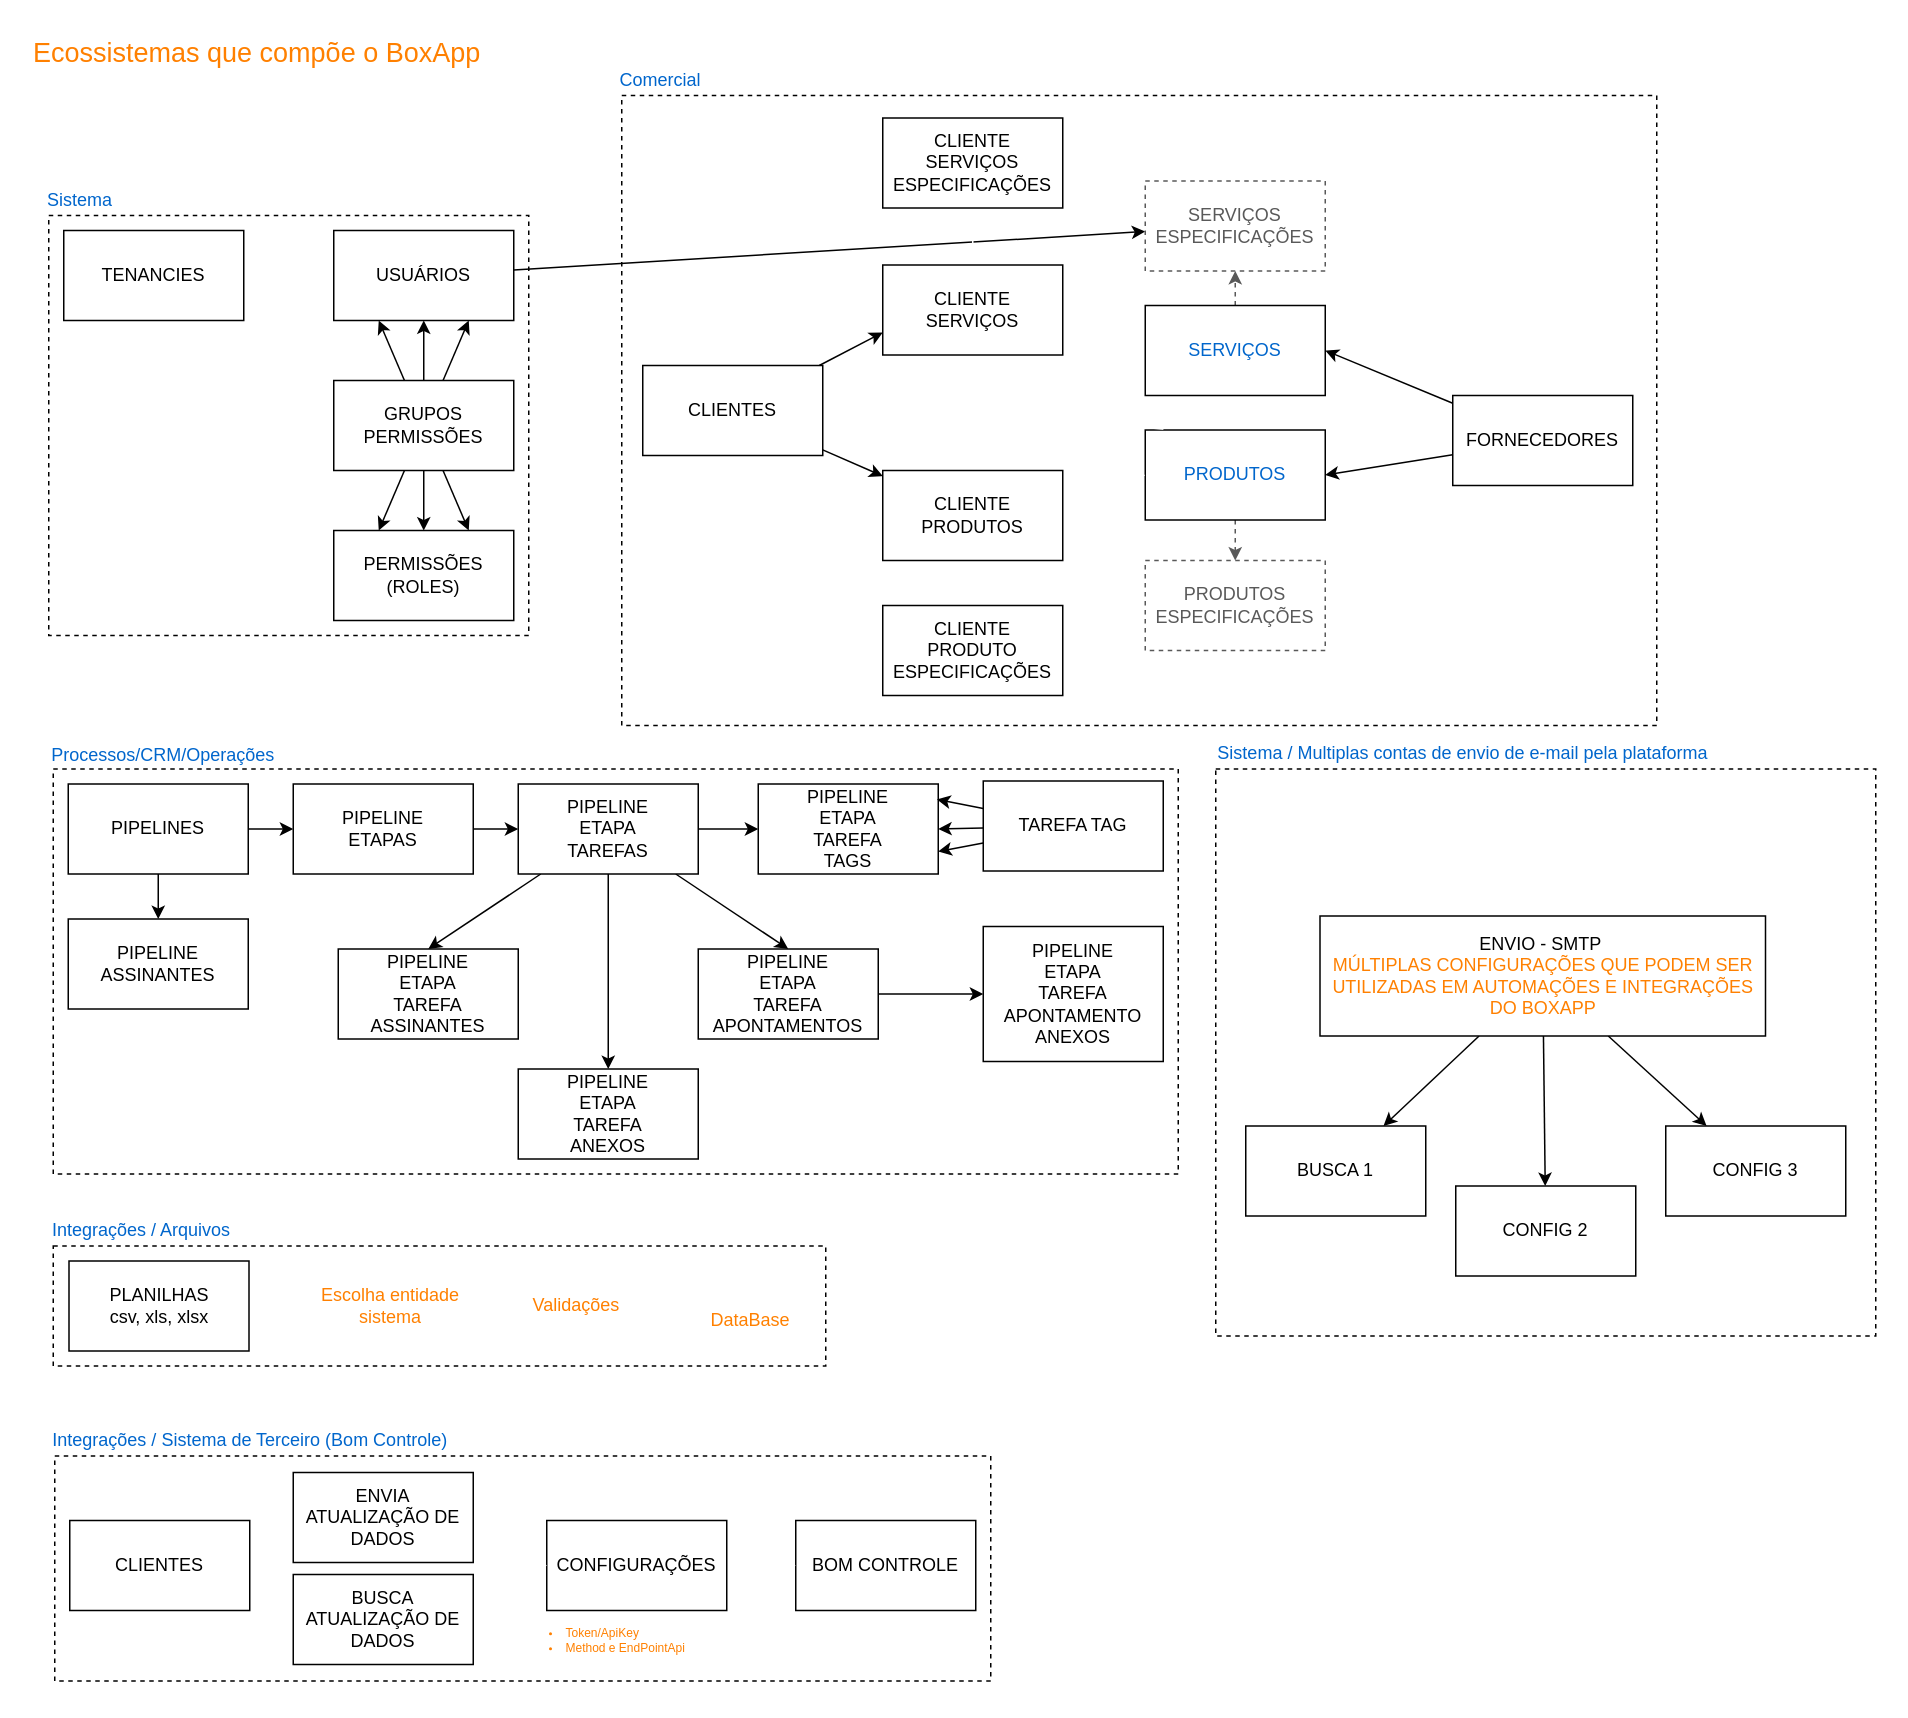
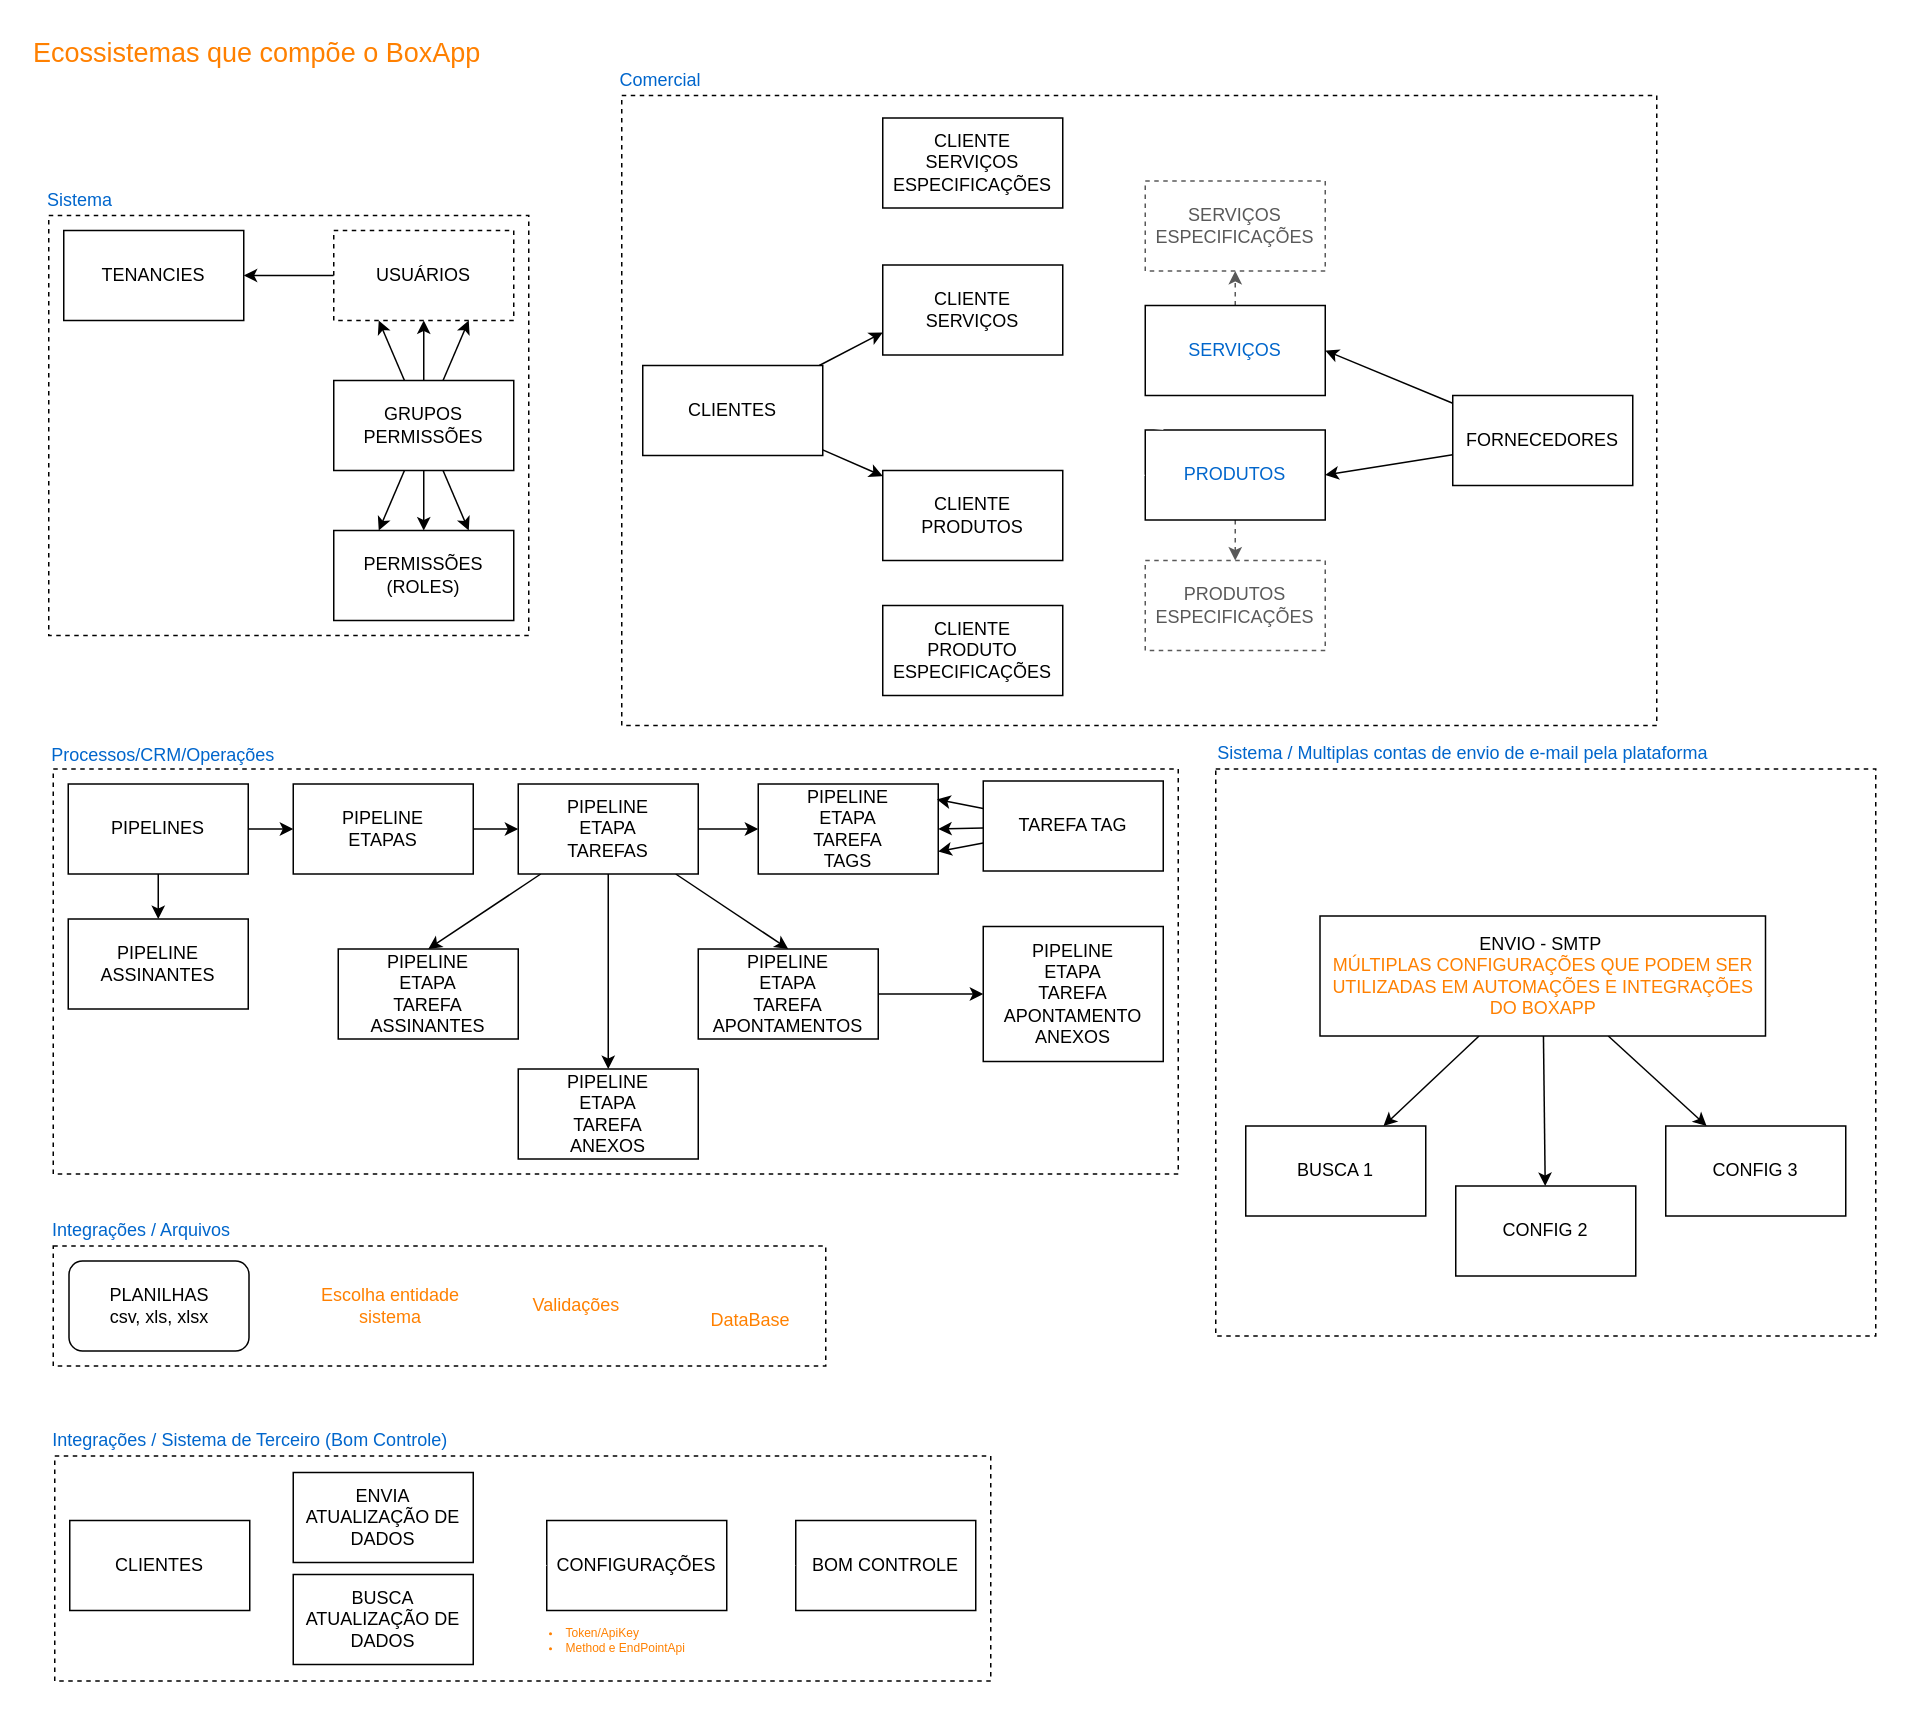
- <mxCell id="7" style="edgeStyle=none;html=1;" parent="1" source="8" target="61" edge="1"><mxGeometry relative="1" as="geometry" /></mxCell>
+ <mxCell id="7" style="edgeStyle=none;html=1;entryX=1;entryY=0.5;entryDx=0;entryDy=0;" parent="1" source="8" target="17" edge="1"><mxGeometry relative="1" as="geometry" /></mxCell>
- <mxCell id="8" value="USUÁRIOS" style="rounded=0;whiteSpace=wrap;html=1;" parent="1" vertex="1"><mxGeometry x="222" y="153" width="120" height="60" as="geometry" /></mxCell>
+ <mxCell id="8" value="USUÁRIOS" style="rounded=0;whiteSpace=wrap;html=1;dashed=1;" parent="1" vertex="1"><mxGeometry x="222" y="153" width="120" height="60" as="geometry" /></mxCell>
- <mxCell id="64" value="PLANILHAS&lt;br&gt;csv, xls, xlsx" style="rounded=0;whiteSpace=wrap;html=1;" parent="1" vertex="1"><mxGeometry x="45.5" y="840" width="120" height="60" as="geometry" /></mxCell>
+ <mxCell id="64" value="PLANILHAS&lt;br&gt;csv, xls, xlsx" style="whiteSpace=wrap;html=1;rounded=1;" parent="1" vertex="1"><mxGeometry x="45.5" y="840" width="120" height="60" as="geometry" /></mxCell>
